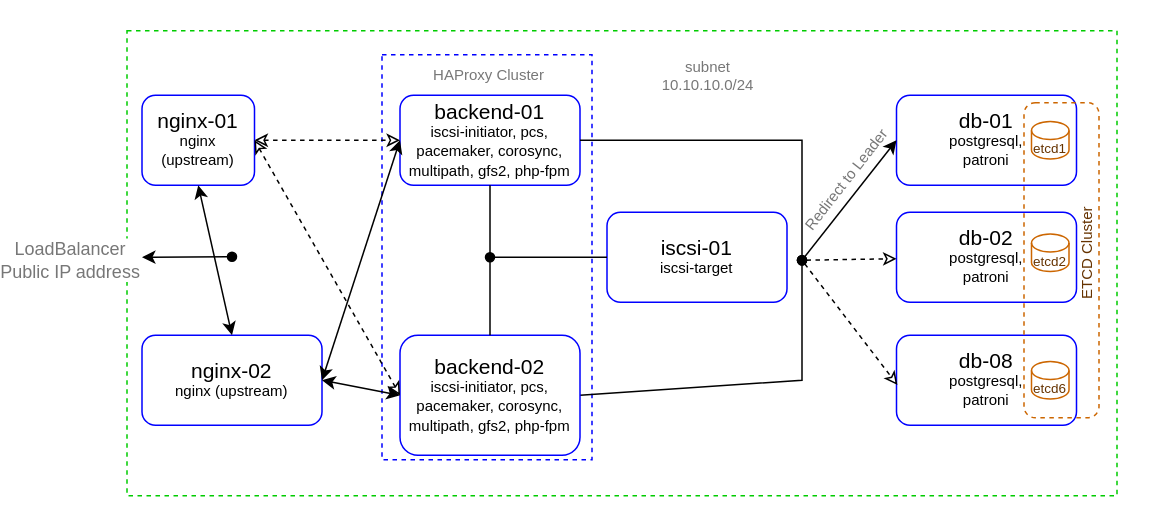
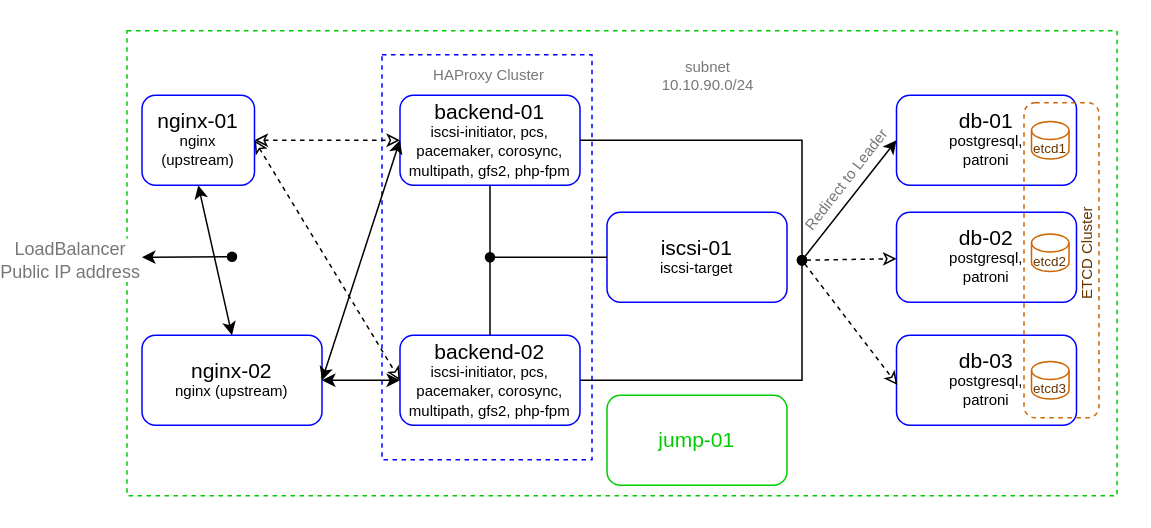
- <mxCell id="8" value="&lt;font style=&quot;font-size: 10px&quot;&gt;subnet&lt;br&gt;10.10.10.0/24&lt;/font&gt;" style="edgeLabel;html=1;align=center;verticalAlign=middle;resizable=0;points=[];fontSize=8;fontColor=#777777;" parent="1" vertex="1" connectable="0"><mxGeometry x="418.002" y="82.995" as="geometry"><mxPoint x="26" y="-33" as="offset" /></mxGeometry></mxCell>
+ <mxCell id="8" value="&lt;font style=&quot;font-size: 10px&quot;&gt;subnet&lt;br&gt;10.10.90.0/24&lt;/font&gt;" style="edgeLabel;html=1;align=center;verticalAlign=middle;resizable=0;points=[];fontSize=8;fontColor=#777777;" parent="1" vertex="1" connectable="0"><mxGeometry x="418.002" y="82.995" as="geometry"><mxPoint x="26" y="-33" as="offset" /></mxGeometry></mxCell>
- <mxCell id="22" value="&lt;p style=&quot;line-height: 100%&quot;&gt;&lt;font&gt;&lt;span style=&quot;font-size: 14px&quot;&gt;db-08&lt;br&gt;&lt;/span&gt;&lt;/font&gt;&lt;span style=&quot;font-size: 10px&quot;&gt;postgresql, &lt;br&gt;patroni&lt;/span&gt;&lt;br&gt;&lt;/p&gt;" style="rounded=1;whiteSpace=wrap;html=1;strokeColor=#0000FF;" parent="1" vertex="1"><mxGeometry x="571" y="223" width="120" height="60" as="geometry" /></mxCell>
+ <mxCell id="22" value="&lt;p style=&quot;line-height: 100%&quot;&gt;&lt;font&gt;&lt;span style=&quot;font-size: 14px&quot;&gt;db-03&lt;br&gt;&lt;/span&gt;&lt;/font&gt;&lt;span style=&quot;font-size: 10px&quot;&gt;postgresql, &lt;br&gt;patroni&lt;/span&gt;&lt;br&gt;&lt;/p&gt;" style="rounded=1;whiteSpace=wrap;html=1;strokeColor=#0000FF;" parent="1" vertex="1"><mxGeometry x="571" y="223" width="120" height="60" as="geometry" /></mxCell>
- <mxCell id="31" value="&lt;font color=&quot;#663300&quot; style=&quot;font-size: 9px;&quot;&gt;etcd6&lt;/font&gt;" style="shape=cylinder3;whiteSpace=wrap;html=1;boundedLbl=1;backgroundOutline=1;size=5.997;fillColor=default;strokeColor=#CC6600;" vertex="1" parent="1"><mxGeometry x="661" y="240.5" width="25" height="25" as="geometry" /></mxCell>
+ <mxCell id="31" value="&lt;font color=&quot;#663300&quot; style=&quot;font-size: 9px;&quot;&gt;etcd3&lt;/font&gt;" style="shape=cylinder3;whiteSpace=wrap;html=1;boundedLbl=1;backgroundOutline=1;size=5.997;fillColor=default;strokeColor=#CC6600;" vertex="1" parent="1"><mxGeometry x="661" y="240.5" width="25" height="25" as="geometry" /></mxCell>
- <mxCell id="7" value="&lt;p style=&quot;line-height: 100%&quot;&gt;&lt;span style=&quot;font-size: 14px&quot;&gt;backend-02&lt;/span&gt;&lt;br&gt;&lt;span style=&quot;font-size: 10px&quot;&gt;iscsi-initiator, pcs, pacemaker, corosync, multipath, gfs2, php-fpm&lt;/span&gt;&lt;br&gt;&lt;/p&gt;" style="rounded=1;whiteSpace=wrap;html=1;strokeColor=#0000FF;" parent="1" vertex="1"><mxGeometry x="240" y="223" width="120" height="80" as="geometry" /></mxCell>
+ <mxCell id="7" value="&lt;p style=&quot;line-height: 100%&quot;&gt;&lt;span style=&quot;font-size: 14px&quot;&gt;backend-02&lt;/span&gt;&lt;br&gt;&lt;span style=&quot;font-size: 10px&quot;&gt;iscsi-initiator, pcs, pacemaker, corosync, multipath, gfs2, php-fpm&lt;/span&gt;&lt;br&gt;&lt;/p&gt;" style="rounded=1;whiteSpace=wrap;html=1;strokeColor=#0000FF;" parent="1" vertex="1"><mxGeometry x="240" y="223" width="120" height="60" as="geometry" /></mxCell>
+ <mxCell id="24" value="&lt;p style=&quot;line-height: 100%&quot;&gt;&lt;span style=&quot;font-size: 14px&quot;&gt;&lt;font color=&quot;#00cc00&quot;&gt;jump-01&lt;/font&gt;&lt;/span&gt;&lt;/p&gt;" style="rounded=1;whiteSpace=wrap;html=1;strokeColor=#00CC00;" parent="1" vertex="1"><mxGeometry x="378" y="263" width="120" height="60" as="geometry" /></mxCell>
